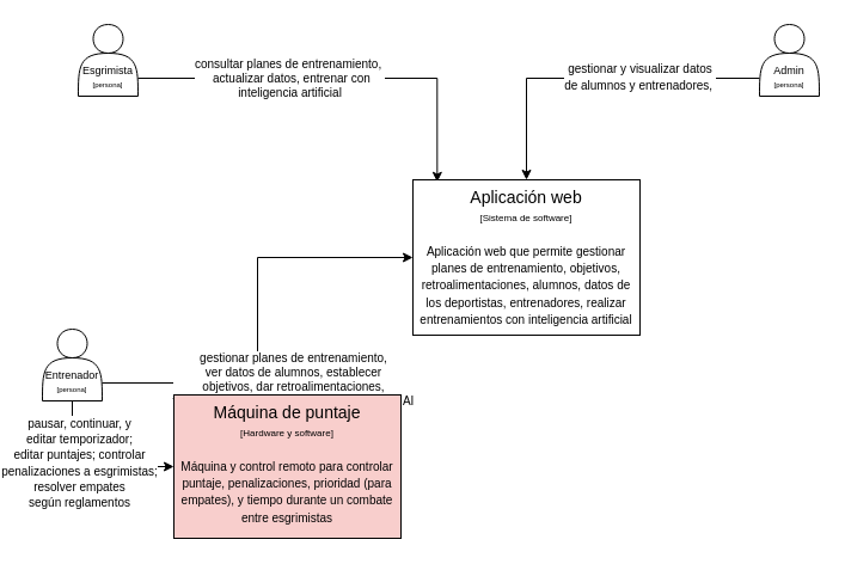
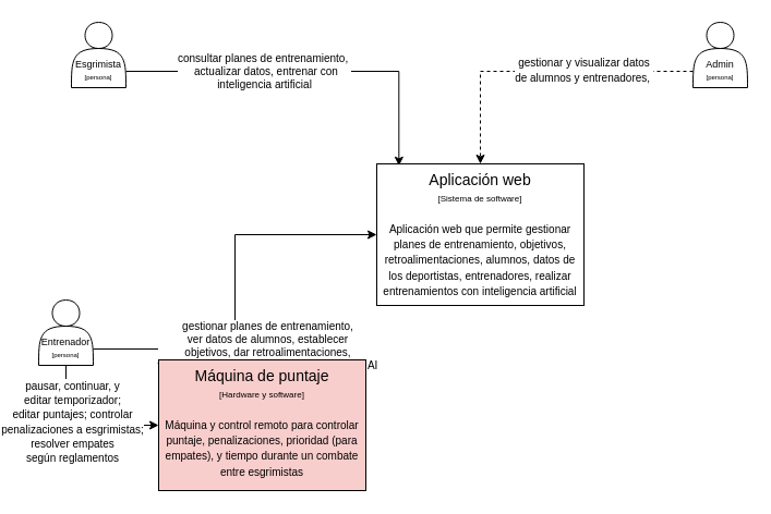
- <mxCell id="5" style="edgeStyle=orthogonalEdgeStyle;rounded=0;orthogonalLoop=1;jettySize=auto;html=1;exitX=0;exitY=0.75;exitDx=0;exitDy=0;entryX=0.5;entryY=0;entryDx=0;entryDy=0;" parent="1" source="7" target="13" edge="1"><mxGeometry relative="1" as="geometry" /></mxCell>
+ <mxCell id="5" style="edgeStyle=orthogonalEdgeStyle;rounded=0;orthogonalLoop=1;jettySize=auto;html=1;exitX=0;exitY=0.75;exitDx=0;exitDy=0;entryX=0.5;entryY=0;entryDx=0;entryDy=0;dashed=1;" parent="1" source="7" target="13" edge="1"><mxGeometry relative="1" as="geometry" /></mxCell>
